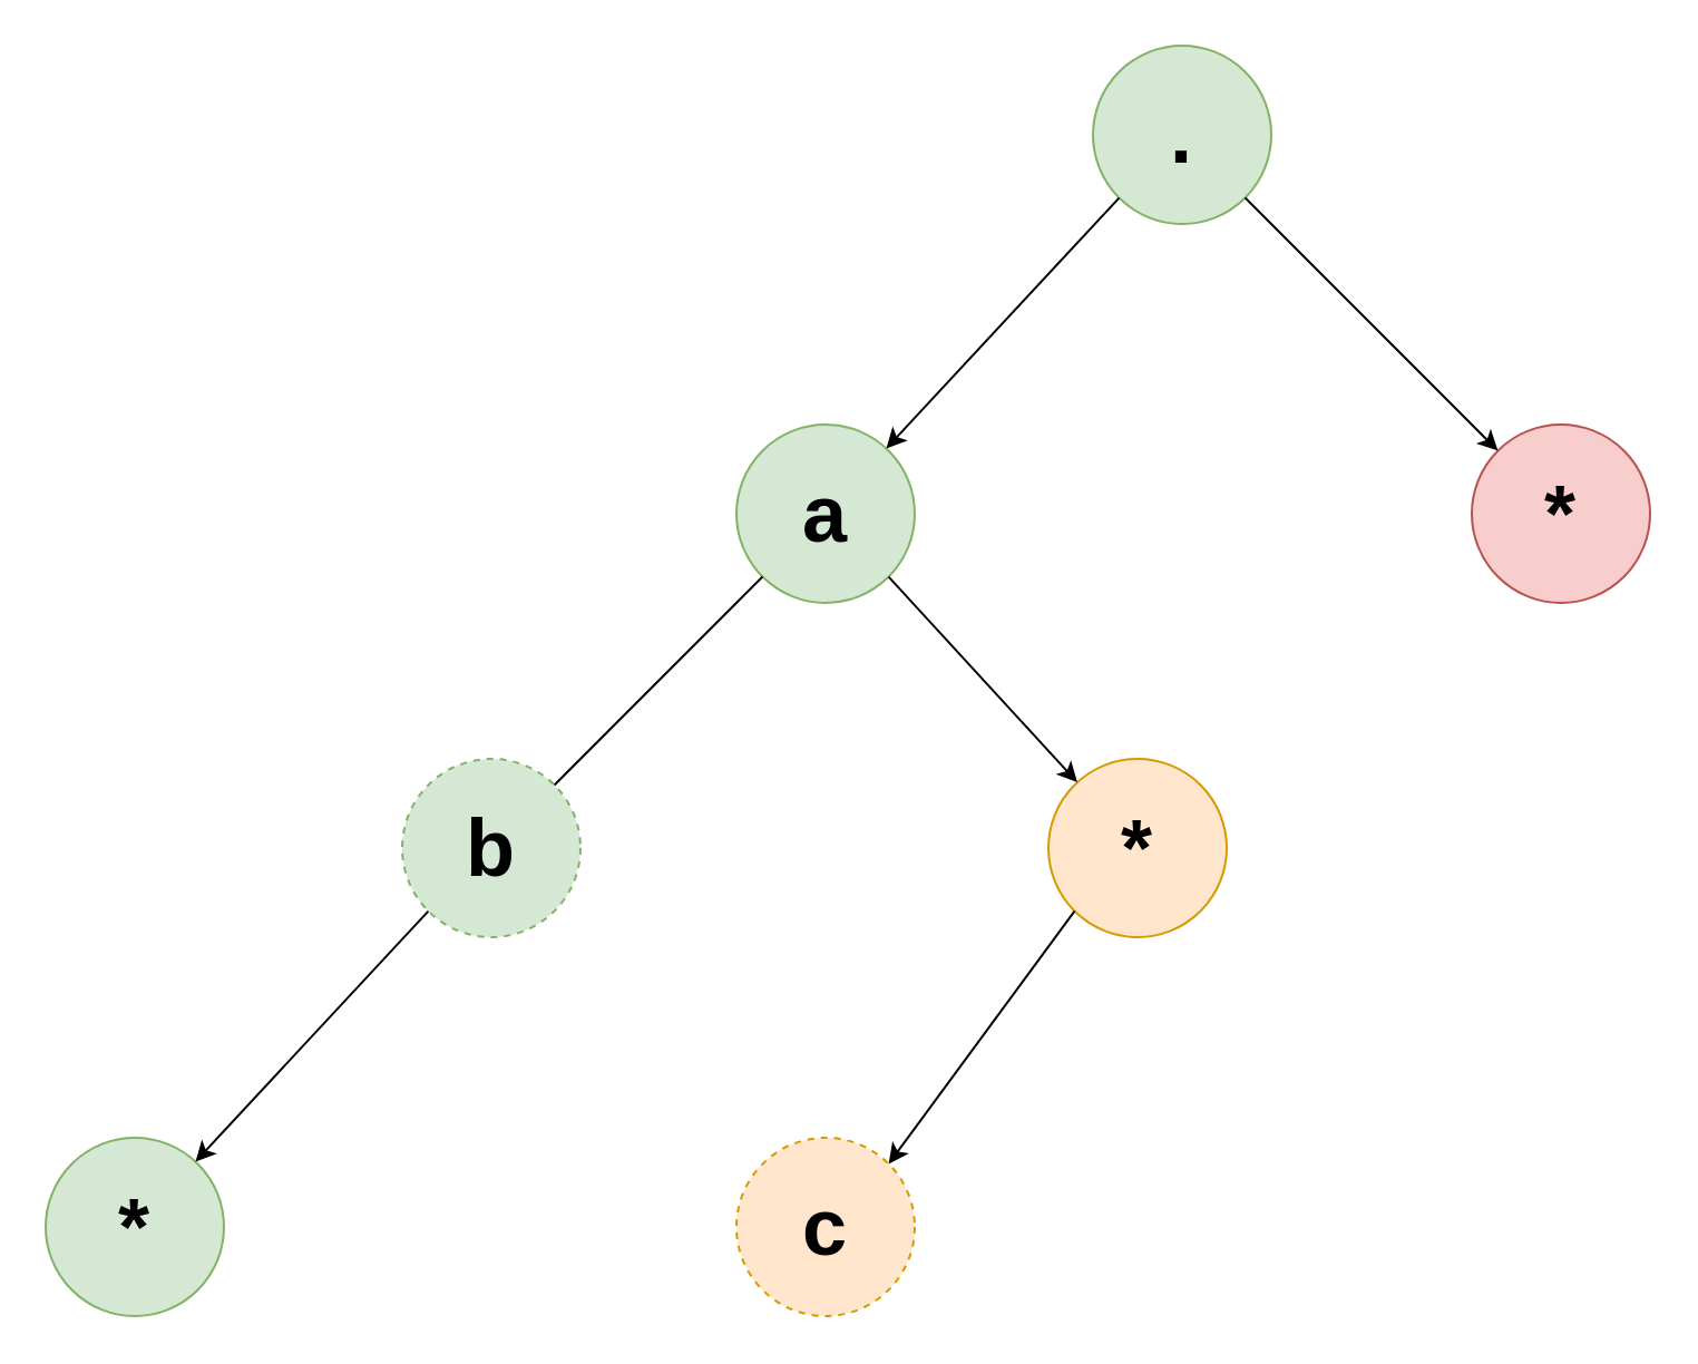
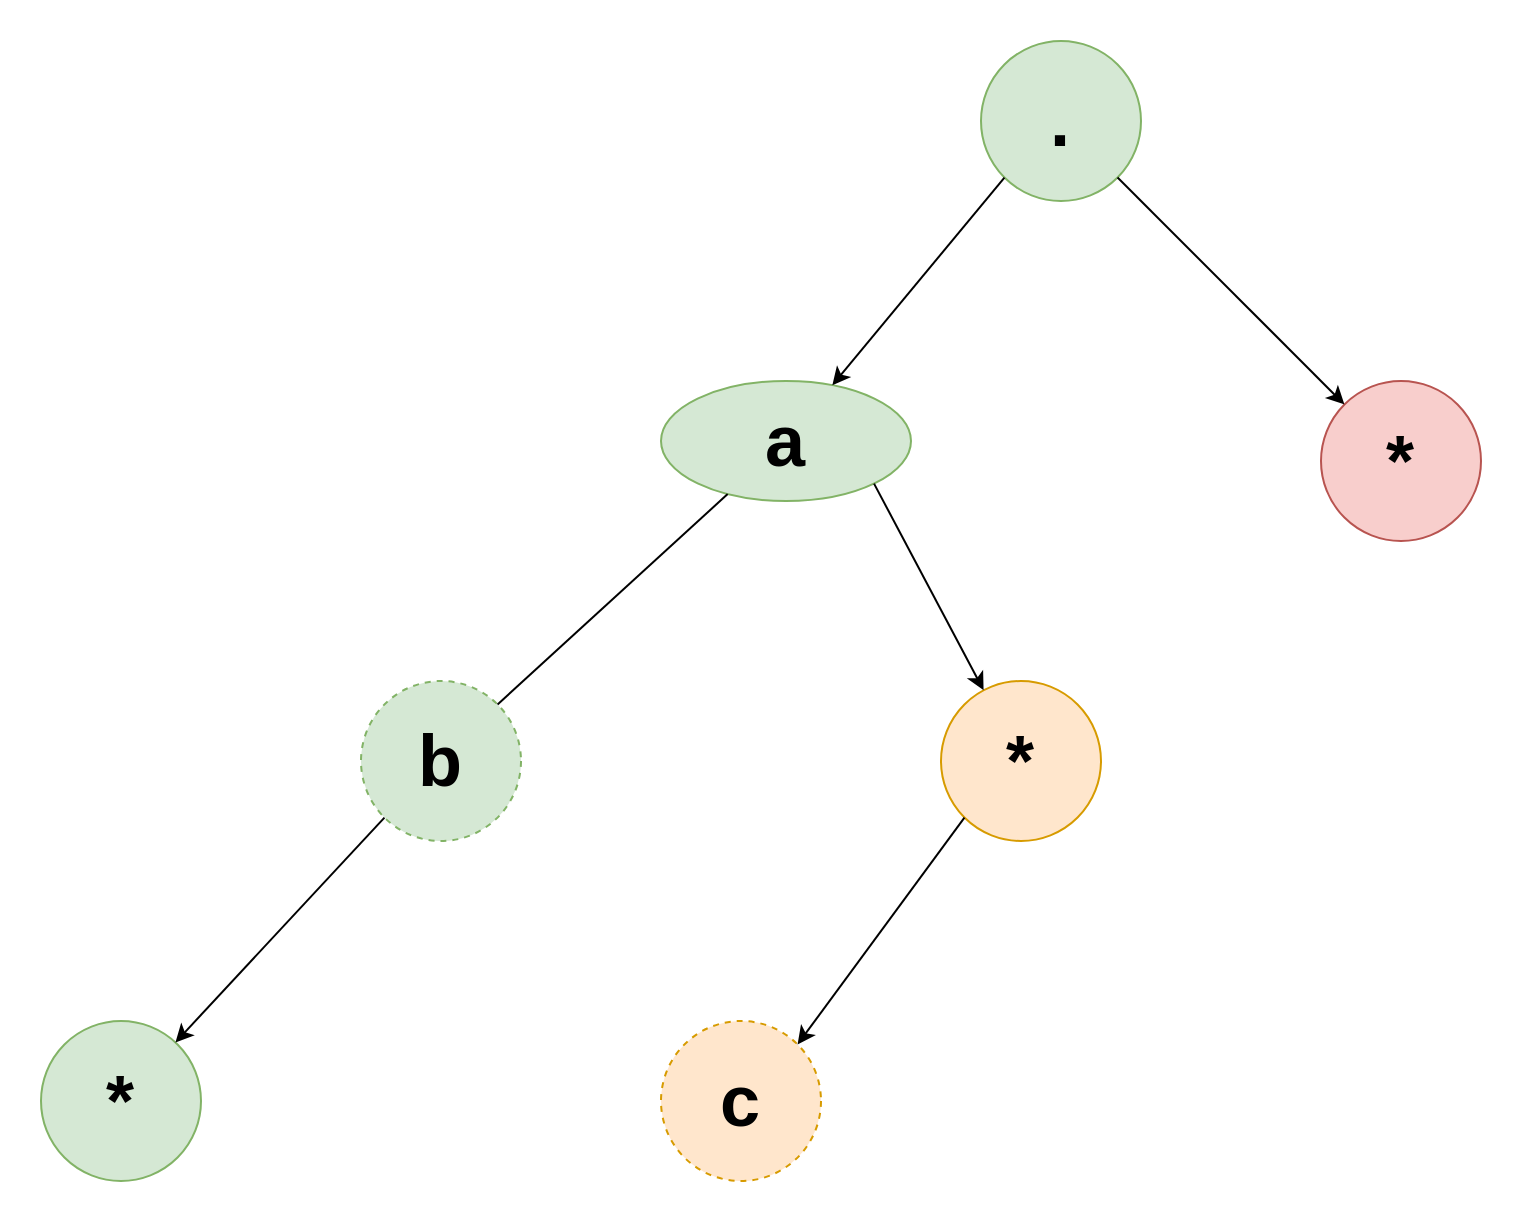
- <mxCell id="3" value="a" style="ellipse;whiteSpace=wrap;html=1;aspect=fixed;fontStyle=1;fontSize=36;fillColor=#d5e8d4;strokeColor=#82b366;" vertex="1" parent="1"><mxGeometry x="330" y="190" width="80" height="80" as="geometry" /></mxCell>
+ <mxCell id="3" value="a" style="ellipse;whiteSpace=wrap;html=1;aspect=fixed;fontStyle=1;fontSize=36;fillColor=#d5e8d4;strokeColor=#82b366;" vertex="1" parent="1"><mxGeometry x="330" y="190" width="125" height="60" as="geometry" /></mxCell>
